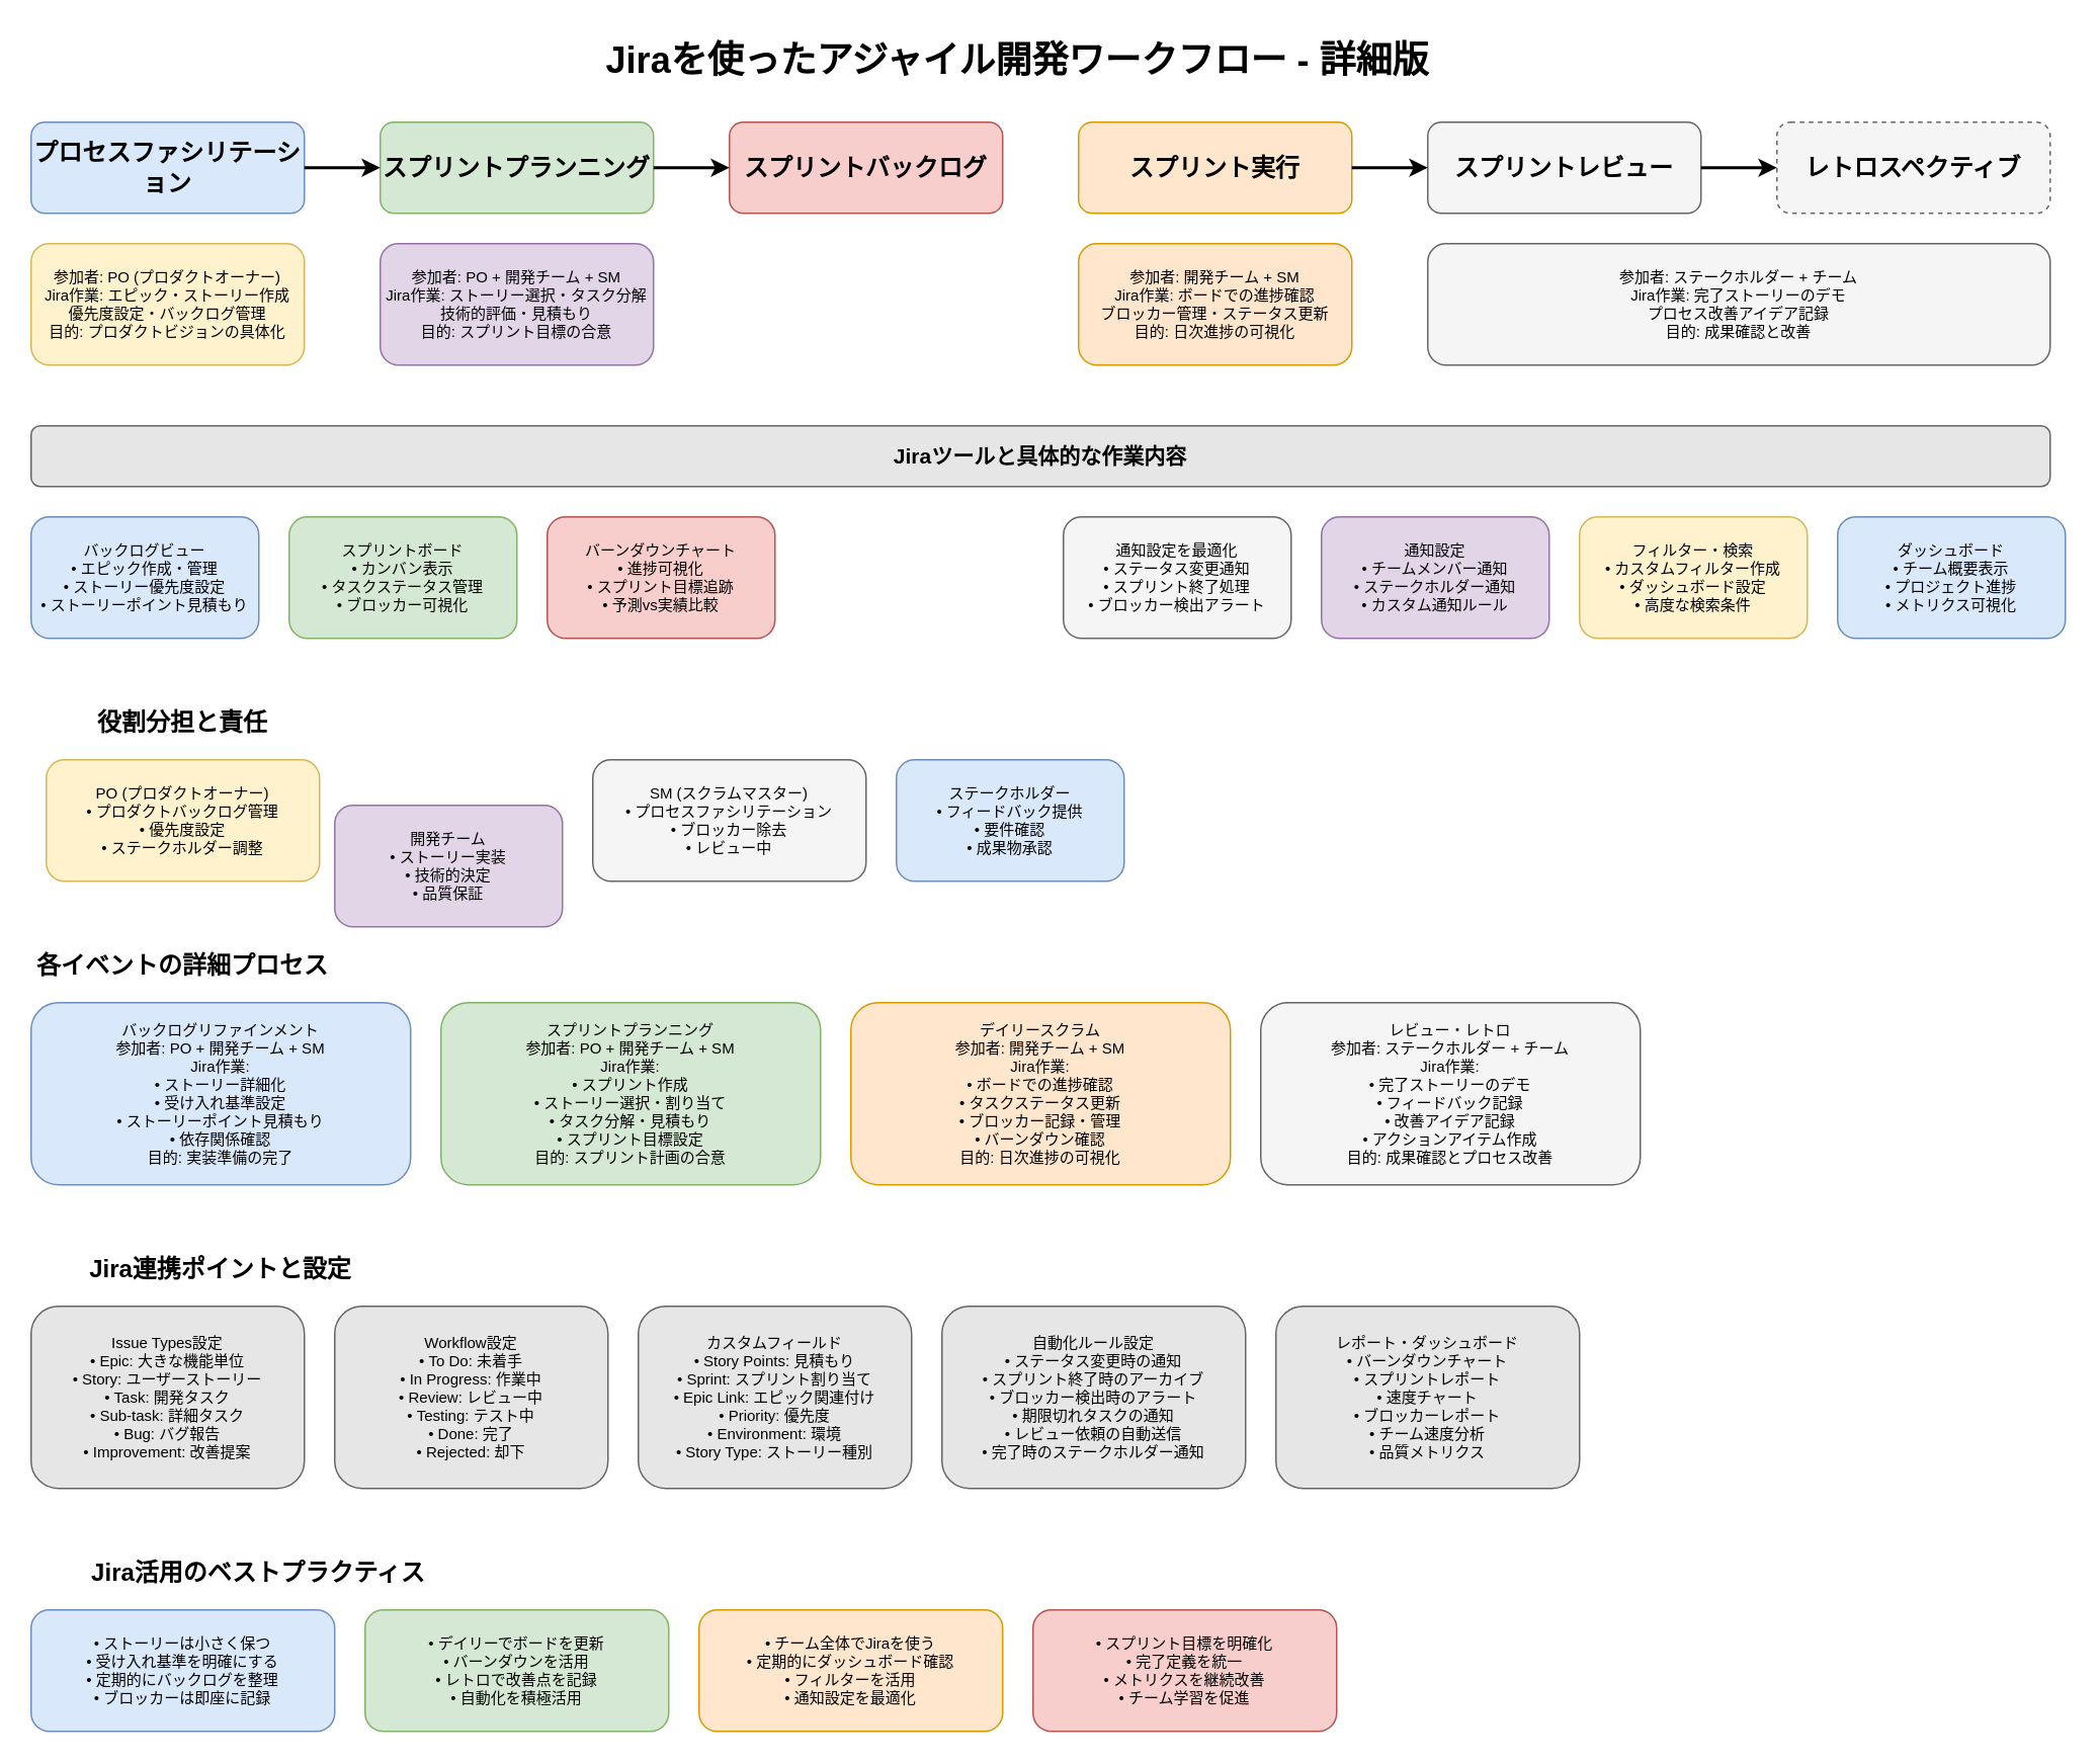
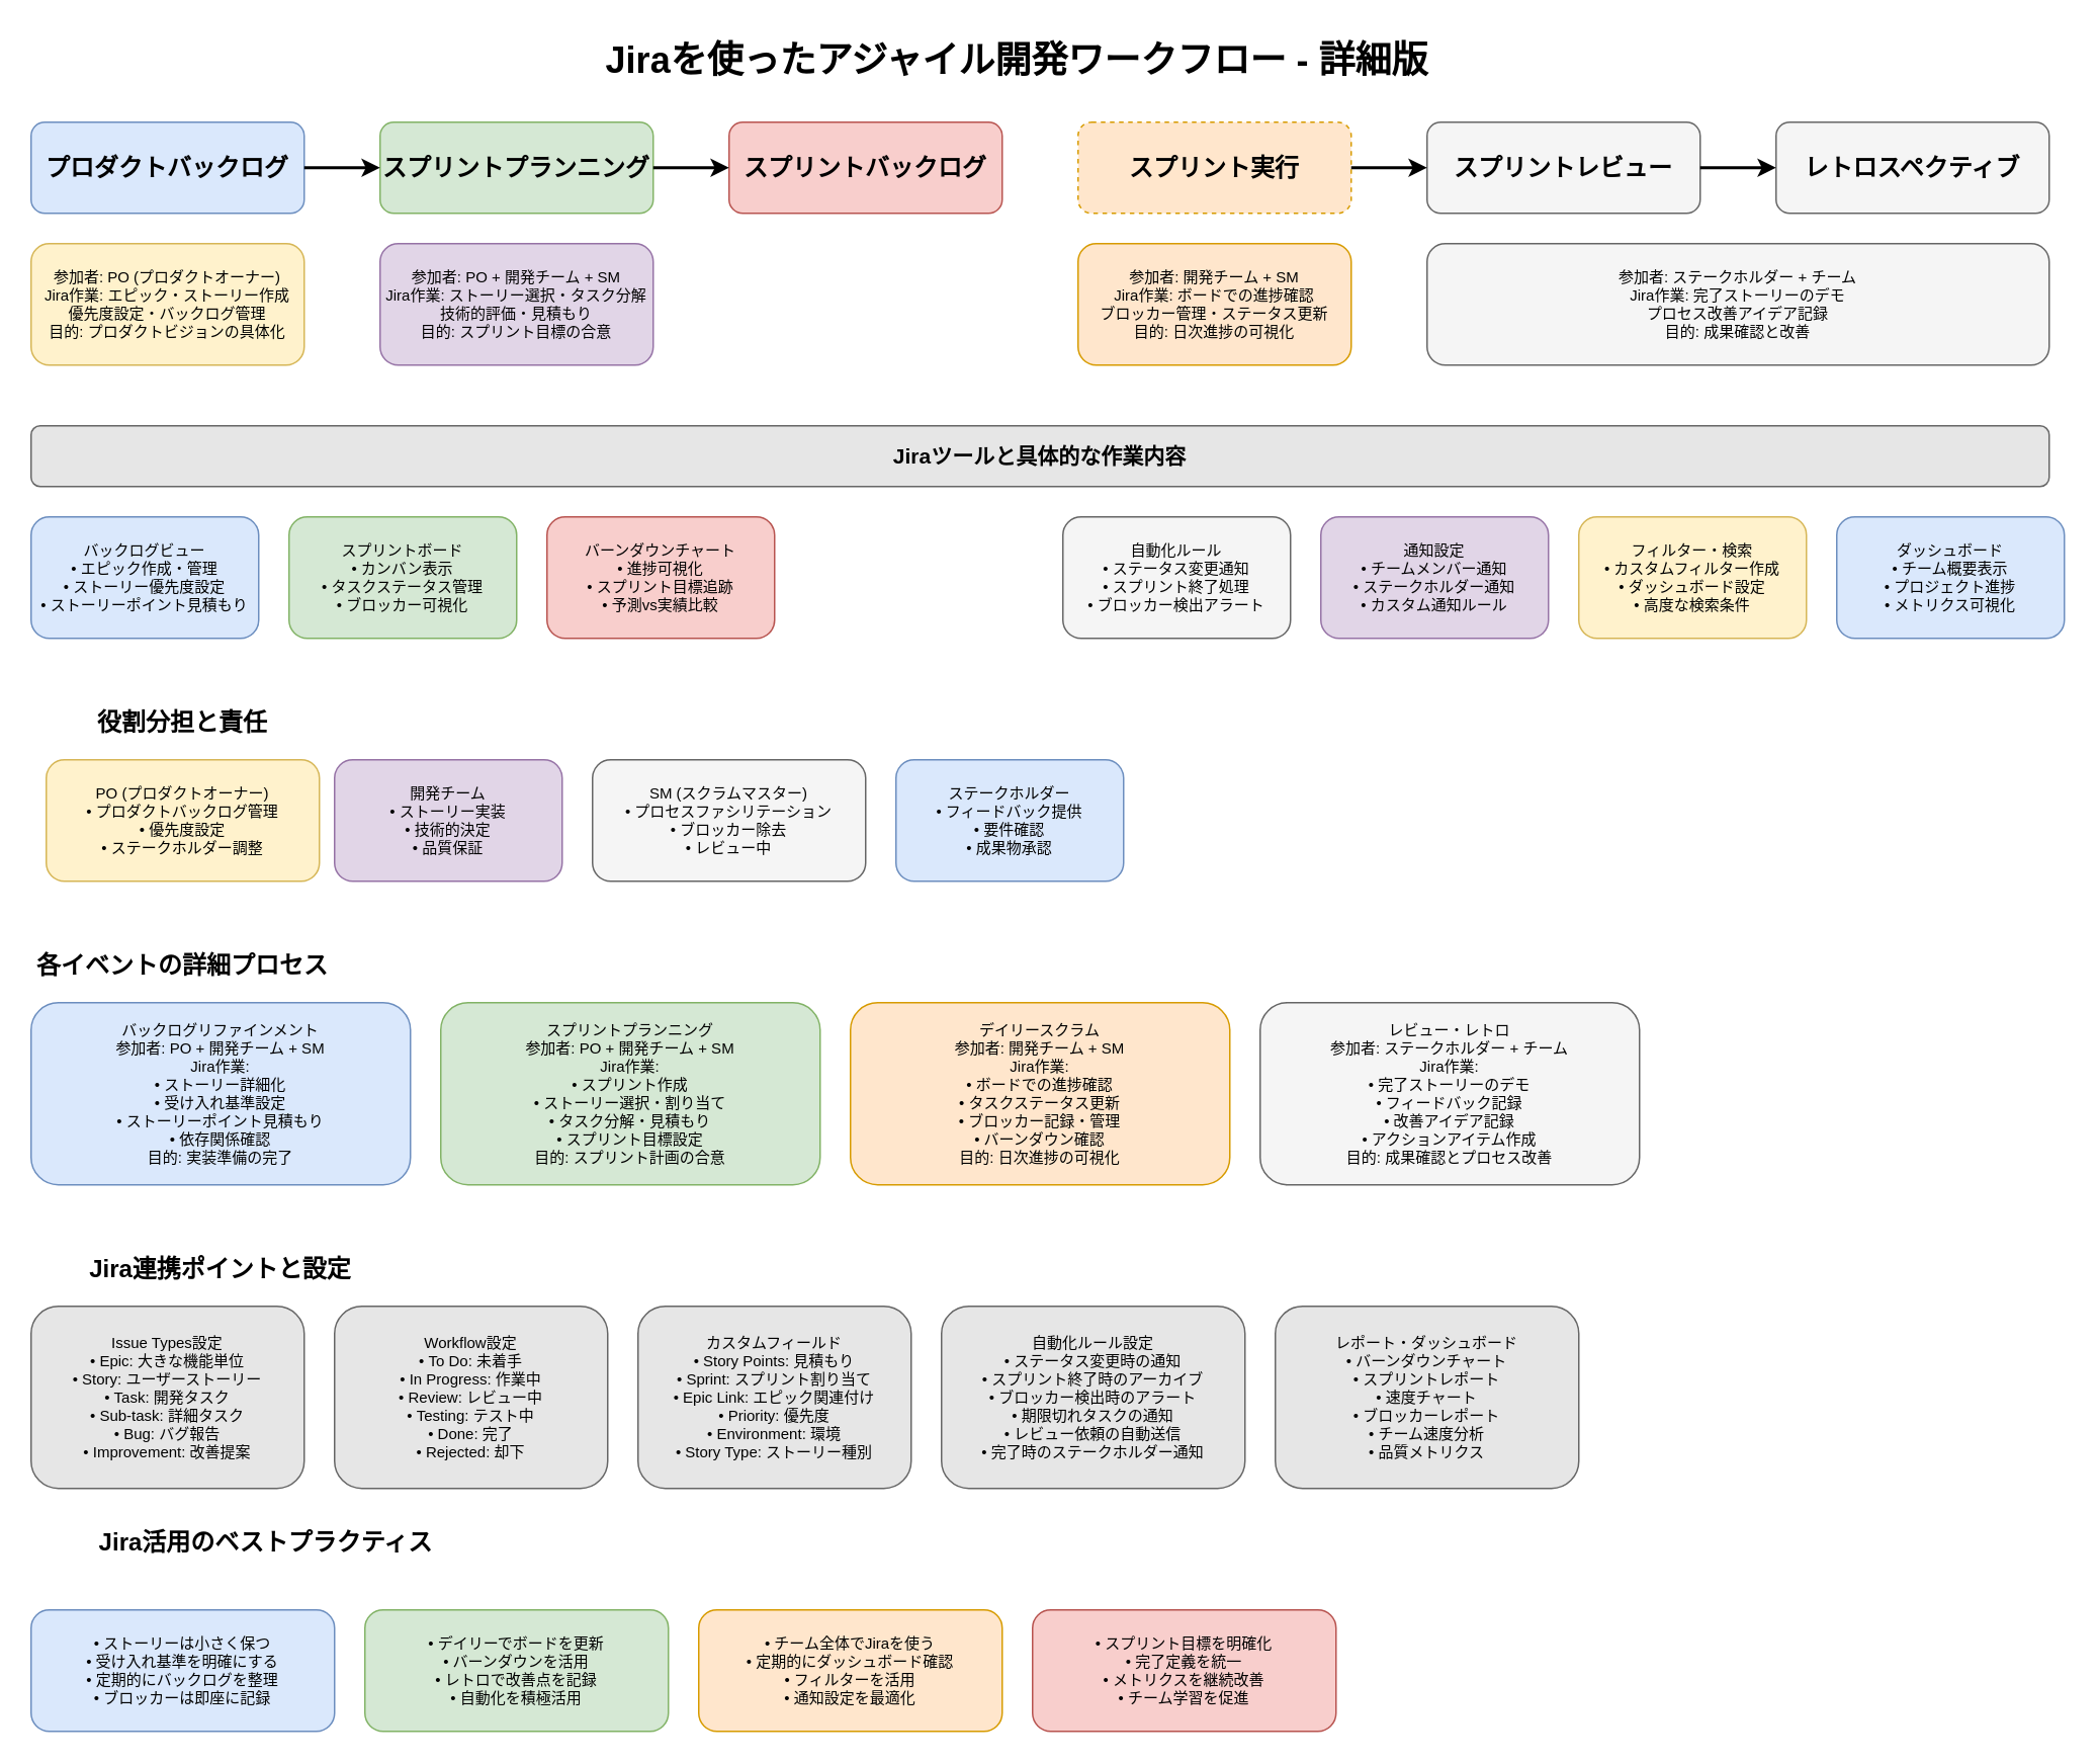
- <mxCell id="3" value="プロセスファシリテーション" style="rounded=1;whiteSpace=wrap;html=1;fillColor=#dae8fc;strokeColor=#6c8ebf;fontSize=16;fontStyle=1;" vertex="1" parent="1"><mxGeometry x="20" y="80" width="180" height="60" as="geometry" /></mxCell>
+ <mxCell id="3" value="プロダクトバックログ" style="rounded=1;whiteSpace=wrap;html=1;fillColor=#dae8fc;strokeColor=#6c8ebf;fontSize=16;fontStyle=1;" vertex="1" parent="1"><mxGeometry x="20" y="80" width="180" height="60" as="geometry" /></mxCell>
- <mxCell id="8" value="スプリント実行" style="rounded=1;whiteSpace=wrap;html=1;fillColor=#ffe6cc;strokeColor=#d79b00;fontSize=16;fontStyle=1;" vertex="1" parent="1"><mxGeometry x="710" y="80" width="180" height="60" as="geometry" /></mxCell>
+ <mxCell id="8" value="スプリント実行" style="rounded=1;whiteSpace=wrap;html=1;fillColor=#ffe6cc;strokeColor=#d79b00;fontSize=16;fontStyle=1;dashed=1;" vertex="1" parent="1"><mxGeometry x="710" y="80" width="180" height="60" as="geometry" /></mxCell>
- <mxCell id="11" value="レトロスペクティブ" style="rounded=1;whiteSpace=wrap;html=1;fillColor=#f5f5f5;strokeColor=#666666;fontSize=16;fontStyle=1;dashed=1;" vertex="1" parent="1"><mxGeometry x="1170" y="80" width="180" height="60" as="geometry" /></mxCell>
+ <mxCell id="11" value="レトロスペクティブ" style="rounded=1;whiteSpace=wrap;html=1;fillColor=#f5f5f5;strokeColor=#666666;fontSize=16;fontStyle=1;" vertex="1" parent="1"><mxGeometry x="1170" y="80" width="180" height="60" as="geometry" /></mxCell>
- <mxCell id="21" value="通知設定を最適化&#10;• ステータス変更通知&#10;• スプリント終了処理&#10;• ブロッカー検出アラート" style="rounded=1;whiteSpace=wrap;html=1;fillColor=#f5f5f5;strokeColor=#666666;fontSize=10;" vertex="1" parent="1"><mxGeometry x="700" y="340" width="150" height="80" as="geometry" /></mxCell>
+ <mxCell id="21" value="自動化ルール&#10;• ステータス変更通知&#10;• スプリント終了処理&#10;• ブロッカー検出アラート" style="rounded=1;whiteSpace=wrap;html=1;fillColor=#f5f5f5;strokeColor=#666666;fontSize=10;" vertex="1" parent="1"><mxGeometry x="700" y="340" width="150" height="80" as="geometry" /></mxCell>
- <mxCell id="27" value="開発チーム&#10;• ストーリー実装&#10;• 技術的決定&#10;• 品質保証" style="rounded=1;whiteSpace=wrap;html=1;fillColor=#e1d5e7;strokeColor=#9673a6;fontSize=10;" vertex="1" parent="1"><mxGeometry x="220" y="530" width="150" height="80" as="geometry" /></mxCell>
+ <mxCell id="27" value="開発チーム&#10;• ストーリー実装&#10;• 技術的決定&#10;• 品質保証" style="rounded=1;whiteSpace=wrap;html=1;fillColor=#e1d5e7;strokeColor=#9673a6;fontSize=10;" vertex="1" parent="1"><mxGeometry x="220" y="500" width="150" height="80" as="geometry" /></mxCell>
- <mxCell id="41" value="Jira活用のベストプラクティス" style="text;html=1;strokeColor=none;fillColor=none;align=center;verticalAlign=middle;whiteSpace=wrap;rounded=0;fontSize=16;fontStyle=1;" vertex="1" parent="1"><mxGeometry x="20" y="1020" width="300" height="30" as="geometry" /></mxCell>
+ <mxCell id="41" value="Jira活用のベストプラクティス" style="text;html=1;strokeColor=none;fillColor=none;align=center;verticalAlign=middle;whiteSpace=wrap;rounded=0;fontSize=16;fontStyle=1;" vertex="1" parent="1"><mxGeometry x="25" y="1000" width="300" height="30" as="geometry" /></mxCell>
